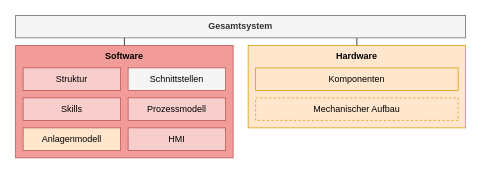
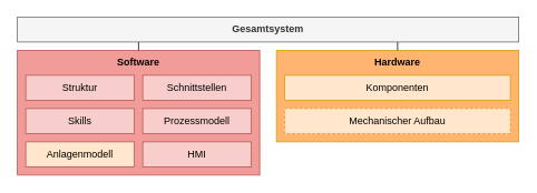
- <mxCell id="3" value="Hardware" style="rounded=0;whiteSpace=wrap;html=1;fillColor=#ffe6cc;strokeColor=#d79b00;fontStyle=1;verticalAlign=top;" parent="1" vertex="1"><mxGeometry x="330" y="60" width="290" height="110" as="geometry" /></mxCell>
+ <mxCell id="3" value="Hardware" style="rounded=0;whiteSpace=wrap;html=1;fillColor=#FFB570;strokeColor=#d79b00;fontStyle=1;verticalAlign=top;" parent="1" vertex="1"><mxGeometry x="330" y="60" width="290" height="110" as="geometry" /></mxCell>
- <mxCell id="8" value="Schnittstellen" style="rounded=0;whiteSpace=wrap;html=1;fillColor=#f5f5f5;strokeColor=#b85450;" parent="1" vertex="1"><mxGeometry x="170" y="90" width="130" height="30" as="geometry" /></mxCell>
+ <mxCell id="8" value="Schnittstellen" style="rounded=0;whiteSpace=wrap;html=1;fillColor=#f8cecc;strokeColor=#b85450;" parent="1" vertex="1"><mxGeometry x="170" y="90" width="130" height="30" as="geometry" /></mxCell>
